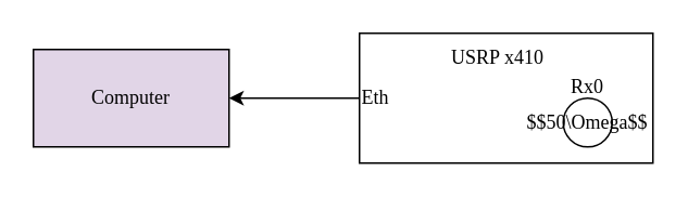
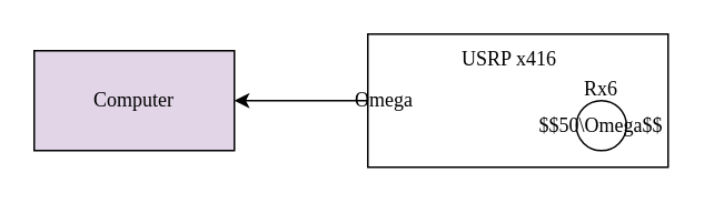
- <mxCell id="6" value="USRP x410" style="text;html=1;align=center;verticalAlign=middle;whiteSpace=wrap;rounded=0;fontFamily=Modern;fontSource=https%3A%2F%2Fsourceforge.net%2Fprojects%2Fcm-unicode%2F;" vertex="1" parent="1"><mxGeometry x="265" y="20" width="80" height="30" as="geometry" /></mxCell>
+ <mxCell id="6" value="USRP x416" style="text;html=1;align=center;verticalAlign=middle;whiteSpace=wrap;rounded=0;fontFamily=Modern;fontSource=https%3A%2F%2Fsourceforge.net%2Fprojects%2Fcm-unicode%2F;" vertex="1" parent="1"><mxGeometry x="265" y="20" width="80" height="30" as="geometry" /></mxCell>
- <mxCell id="5" value="Rx0" style="text;html=1;align=center;verticalAlign=middle;whiteSpace=wrap;rounded=0;fontFamily=Modern;fontSource=https%3A%2F%2Fsourceforge.net%2Fprojects%2Fcm-unicode%2F;" vertex="1" parent="1"><mxGeometry x="330" y="38" width="60" height="30" as="geometry" /></mxCell>
+ <mxCell id="5" value="Rx6" style="text;html=1;align=center;verticalAlign=middle;whiteSpace=wrap;rounded=0;fontFamily=Modern;fontSource=https%3A%2F%2Fsourceforge.net%2Fprojects%2Fcm-unicode%2F;" vertex="1" parent="1"><mxGeometry x="330" y="38" width="60" height="30" as="geometry" /></mxCell>
- <mxCell id="7" value="Eth" style="text;html=1;align=center;verticalAlign=middle;whiteSpace=wrap;rounded=0;fontFamily=Modern;fontSource=https%3A%2F%2Fsourceforge.net%2Fprojects%2Fcm-unicode%2F;" vertex="1" parent="1"><mxGeometry x="200" y="45" width="60" height="30" as="geometry" /></mxCell>
+ <mxCell id="7" value="Omega" style="text;html=1;align=center;verticalAlign=middle;whiteSpace=wrap;rounded=0;fontFamily=Modern;fontSource=https%3A%2F%2Fsourceforge.net%2Fprojects%2Fcm-unicode%2F;" vertex="1" parent="1"><mxGeometry x="200" y="45" width="60" height="30" as="geometry" /></mxCell>
